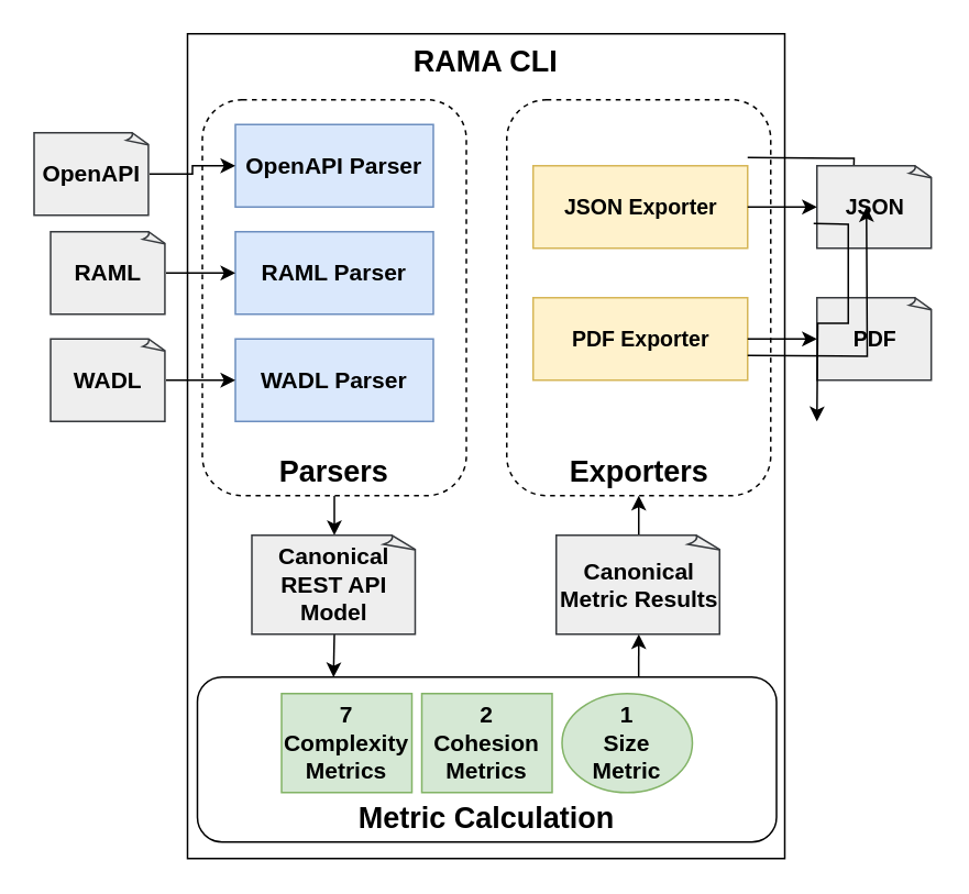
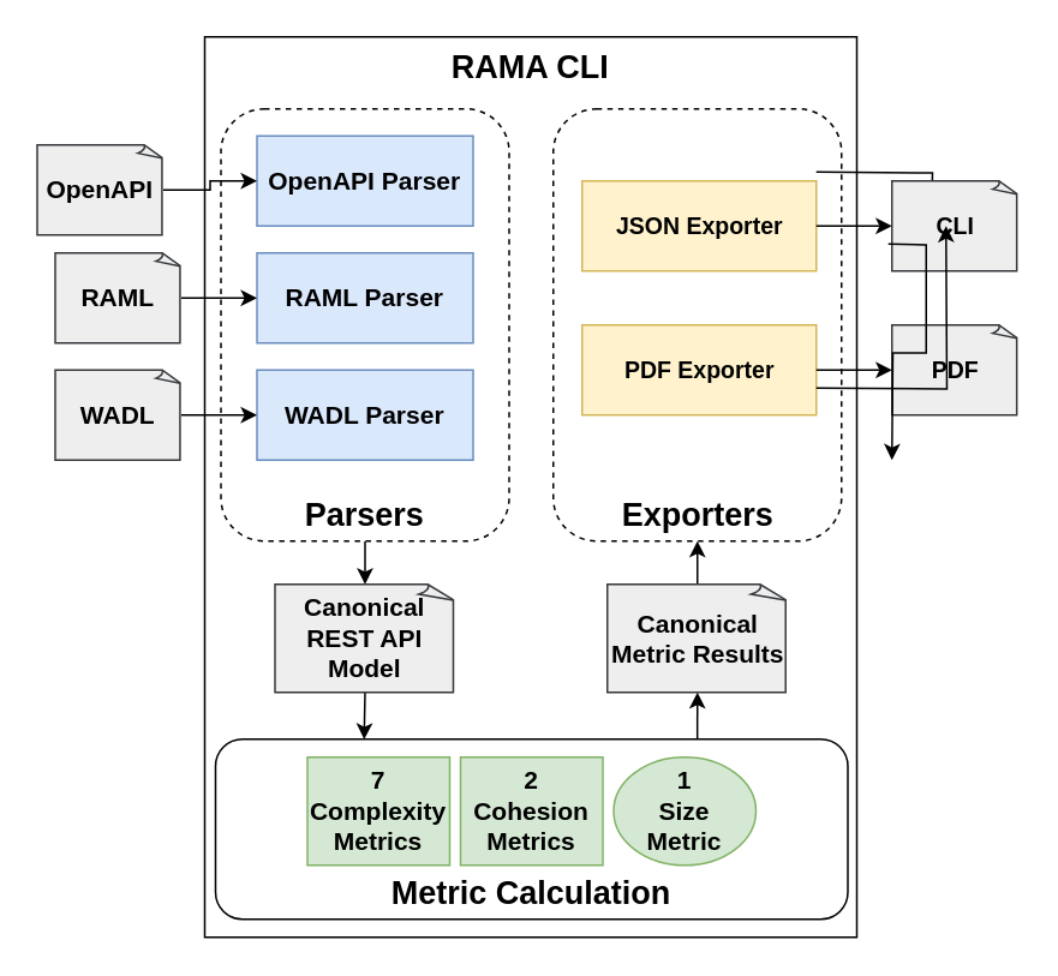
- <mxCell id="20" value="JSON&lt;br style=&quot;font-size: 13px&quot;&gt;" style="whiteSpace=wrap;html=1;shape=mxgraph.basic.document;fontSize=13;fontStyle=1;fillColor=#eeeeee;strokeColor=#36393d;" parent="1" vertex="1"><mxGeometry x="494.5" y="100" width="70" height="50" as="geometry" /></mxCell>
+ <mxCell id="20" value="CLI&lt;br style=&quot;font-size: 13px&quot;&gt;" style="whiteSpace=wrap;html=1;shape=mxgraph.basic.document;fontSize=13;fontStyle=1;fillColor=#eeeeee;strokeColor=#36393d;" parent="1" vertex="1"><mxGeometry x="494.5" y="100" width="70" height="50" as="geometry" /></mxCell>
